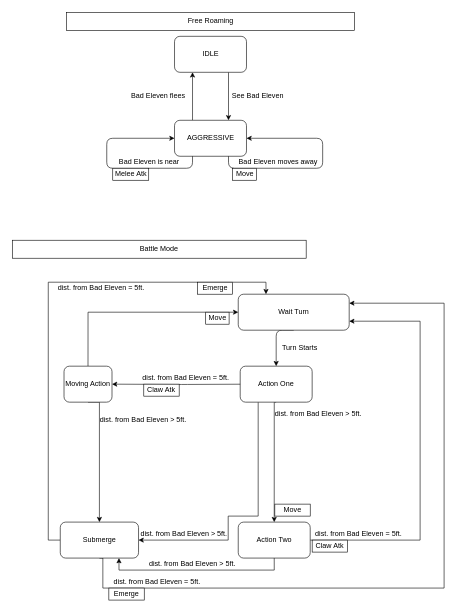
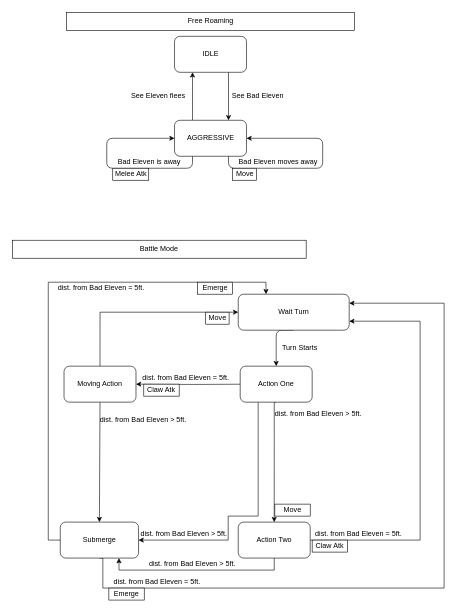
- <mxCell id="7" value="Bad Eleven flees" style="text;html=1;align=center;verticalAlign=middle;resizable=0;points=[];autosize=1;" parent="1" vertex="1"><mxGeometry x="207.5" y="150" width="110" height="20" as="geometry" /></mxCell>
+ <mxCell id="7" value="See Eleven flees" style="text;html=1;align=center;verticalAlign=middle;resizable=0;points=[];autosize=1;" parent="1" vertex="1"><mxGeometry x="207.5" y="150" width="110" height="20" as="geometry" /></mxCell>
- <mxCell id="12" value="Bad Eleven is near" style="text;html=1;align=center;verticalAlign=middle;resizable=0;points=[];autosize=1;" parent="1" vertex="1"><mxGeometry x="187.5" y="260" width="120" height="20" as="geometry" /></mxCell>
+ <mxCell id="12" value="Bad Eleven is away" style="text;html=1;align=center;verticalAlign=middle;resizable=0;points=[];autosize=1;" parent="1" vertex="1"><mxGeometry x="187.5" y="260" width="120" height="20" as="geometry" /></mxCell>
- <mxCell id="25" value="Moving Action" style="rounded=1;whiteSpace=wrap;html=1;" parent="1" vertex="1"><mxGeometry x="106.25" y="610" width="80" height="60" as="geometry" /></mxCell>
+ <mxCell id="25" value="Moving Action" style="rounded=1;whiteSpace=wrap;html=1;" parent="1" vertex="1"><mxGeometry x="106.25" y="610" width="120" height="60" as="geometry" /></mxCell>
